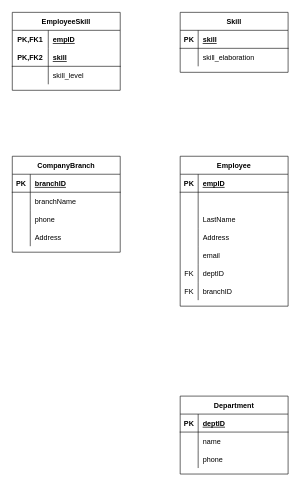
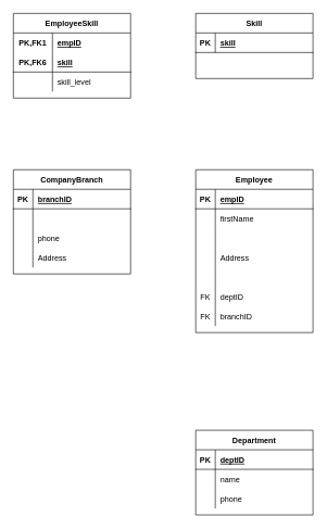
- <mxCell id="31" value="skill_elaboration" style="shape=partialRectangle;connectable=0;fillColor=none;top=0;left=0;bottom=0;right=0;align=left;spacingLeft=6;overflow=hidden;" vertex="1" parent="29"><mxGeometry x="30" width="150" height="30" as="geometry" /></mxCell>
- <mxCell id="7" value="PK,FK2" style="shape=partialRectangle;connectable=0;fillColor=none;top=0;left=0;bottom=0;right=0;fontStyle=1;overflow=hidden;" vertex="1" parent="6"><mxGeometry width="60" height="30" as="geometry" /></mxCell>
+ <mxCell id="7" value="PK,FK6" style="shape=partialRectangle;connectable=0;fillColor=none;top=0;left=0;bottom=0;right=0;fontStyle=1;overflow=hidden;" vertex="1" parent="6"><mxGeometry width="60" height="30" as="geometry" /></mxCell>
- <mxCell id="18" value="branchName" style="shape=partialRectangle;connectable=0;fillColor=none;top=0;left=0;bottom=0;right=0;align=left;spacingLeft=6;overflow=hidden;" vertex="1" parent="16"><mxGeometry x="30" width="150" height="30" as="geometry" /></mxCell>
+ <mxCell id="38" value="firstName" style="shape=partialRectangle;connectable=0;fillColor=none;top=0;left=0;bottom=0;right=0;align=left;spacingLeft=6;overflow=hidden;" vertex="1" parent="36"><mxGeometry x="30" width="150" height="30" as="geometry" /></mxCell>
- <mxCell id="41" value="LastName" style="shape=partialRectangle;connectable=0;fillColor=none;top=0;left=0;bottom=0;right=0;align=left;spacingLeft=6;overflow=hidden;" vertex="1" parent="39"><mxGeometry x="30" width="150" height="30" as="geometry" /></mxCell>
- <mxCell id="47" value="email" style="shape=partialRectangle;connectable=0;fillColor=none;top=0;left=0;bottom=0;right=0;align=left;spacingLeft=6;overflow=hidden;" vertex="1" parent="45"><mxGeometry x="30" width="150" height="30" as="geometry" /></mxCell>
